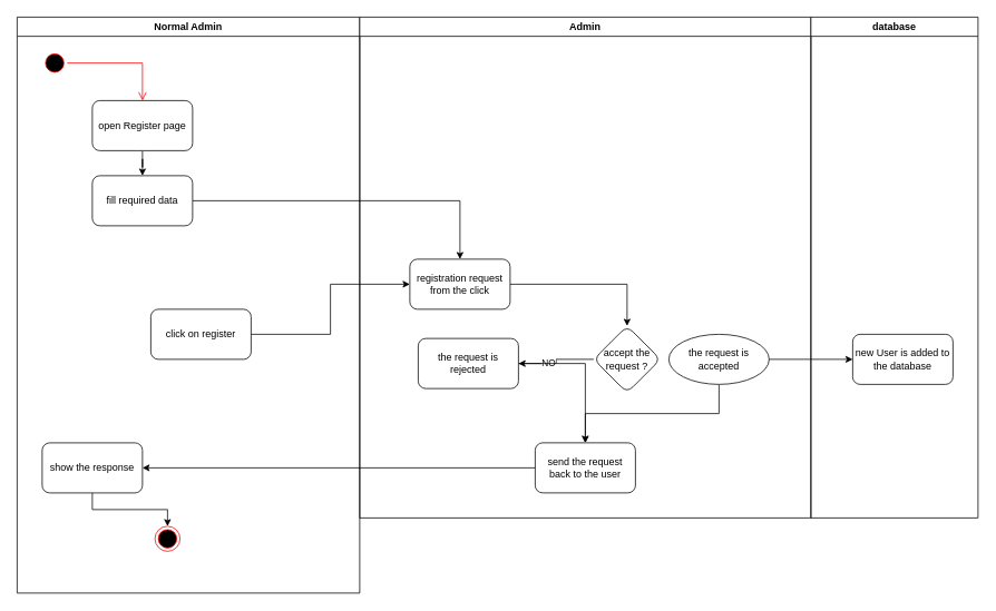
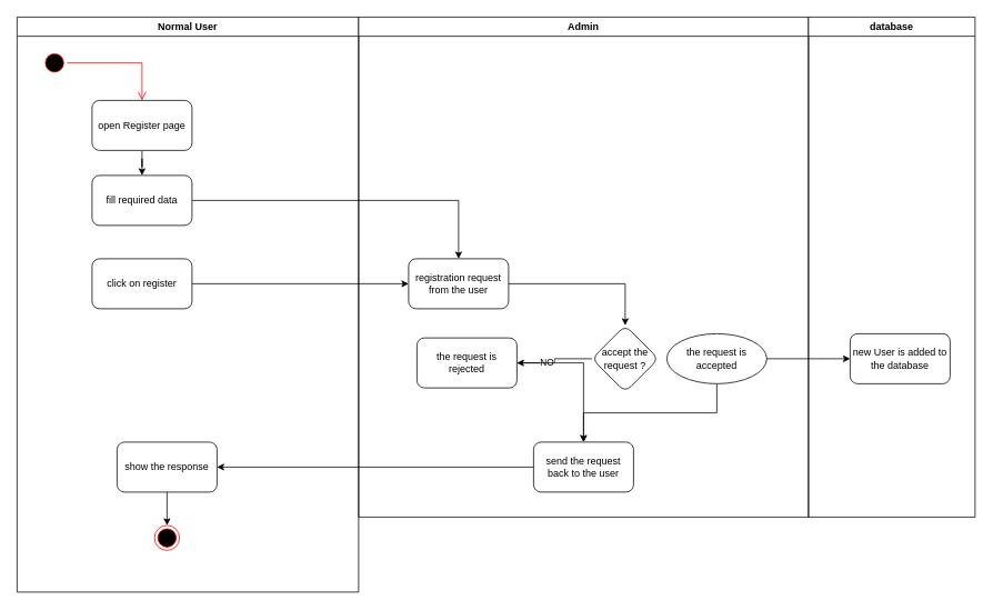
- <mxCell id="2" value="Normal Admin" style="swimlane;whiteSpace=wrap;html=1;" vertex="1" parent="1"><mxGeometry x="20" y="20" width="410" height="690" as="geometry" /></mxCell>
+ <mxCell id="2" value="Normal User" style="swimlane;whiteSpace=wrap;html=1;" vertex="1" parent="1"><mxGeometry x="20" y="20" width="410" height="690" as="geometry" /></mxCell>
- <mxCell id="13" value="registration request from the click" style="rounded=1;whiteSpace=wrap;html=1;" vertex="1" parent="11"><mxGeometry x="60" y="290" width="120" height="60" as="geometry" /></mxCell>
+ <mxCell id="13" value="registration request from the user" style="rounded=1;whiteSpace=wrap;html=1;" vertex="1" parent="11"><mxGeometry x="60" y="290" width="120" height="60" as="geometry" /></mxCell>
- <mxCell id="9" value="click on register" style="rounded=1;whiteSpace=wrap;html=1;" vertex="1" parent="2"><mxGeometry x="160" y="350" width="120" height="60" as="geometry" /></mxCell>
+ <mxCell id="9" value="click on register" style="rounded=1;whiteSpace=wrap;html=1;" vertex="1" parent="2"><mxGeometry x="90" y="290" width="120" height="60" as="geometry" /></mxCell>
- <mxCell id="28" value="show the response" style="rounded=1;whiteSpace=wrap;html=1;" vertex="1" parent="1"><mxGeometry x="50" y="530.048" width="120" height="60" as="geometry" /></mxCell>
+ <mxCell id="28" value="show the response" style="rounded=1;whiteSpace=wrap;html=1;" vertex="1" parent="1"><mxGeometry x="140" y="530.048" width="120" height="60" as="geometry" /></mxCell>
